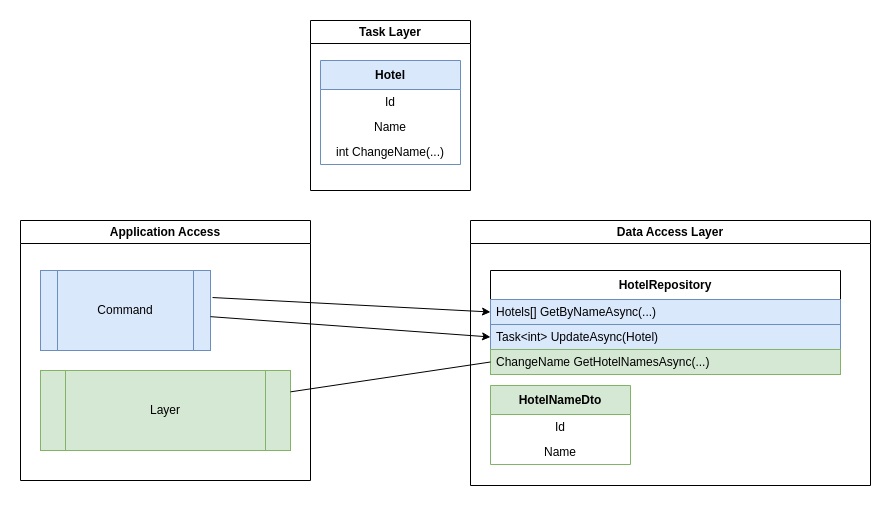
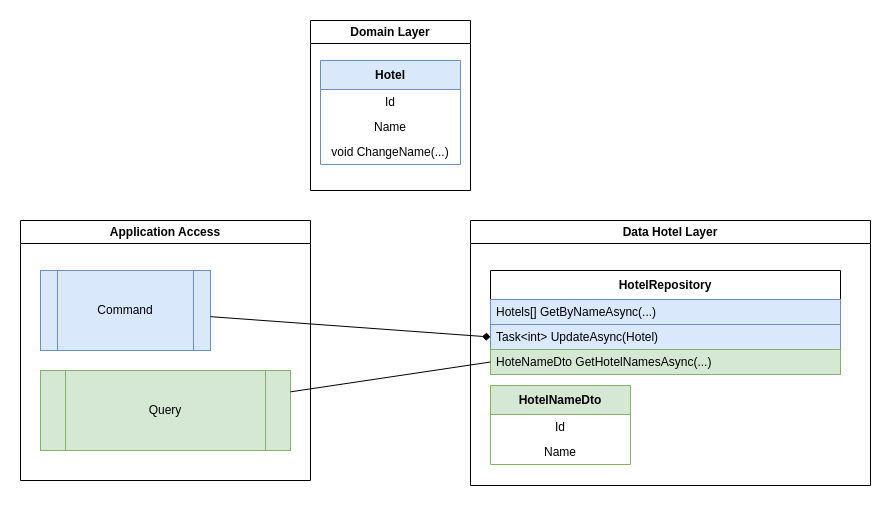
- <mxCell id="5" value="Task Layer" style="swimlane;whiteSpace=wrap;html=1;" vertex="1" parent="1"><mxGeometry x="310" y="20" width="160" height="170" as="geometry" /></mxCell>
+ <mxCell id="5" value="Domain Layer" style="swimlane;whiteSpace=wrap;html=1;" vertex="1" parent="1"><mxGeometry x="310" y="20" width="160" height="170" as="geometry" /></mxCell>
- <mxCell id="9" value="int ChangeName(...)" style="text;html=1;strokeColor=none;fillColor=none;align=center;verticalAlign=middle;spacingLeft=4;spacingRight=4;overflow=hidden;rotatable=0;points=[[0,0.5],[1,0.5]];portConstraint=eastwest;whiteSpace=wrap;" vertex="1" parent="6"><mxGeometry y="79" width="140" height="25" as="geometry" /></mxCell>
+ <mxCell id="9" value="void ChangeName(...)" style="text;html=1;strokeColor=none;fillColor=none;align=center;verticalAlign=middle;spacingLeft=4;spacingRight=4;overflow=hidden;rotatable=0;points=[[0,0.5],[1,0.5]];portConstraint=eastwest;whiteSpace=wrap;" vertex="1" parent="6"><mxGeometry y="79" width="140" height="25" as="geometry" /></mxCell>
- <mxCell id="10" value="Data Access Layer" style="swimlane;whiteSpace=wrap;html=1;" vertex="1" parent="1"><mxGeometry x="470" y="220" width="400" height="265" as="geometry" /></mxCell>
+ <mxCell id="10" value="Data Hotel Layer" style="swimlane;whiteSpace=wrap;html=1;" vertex="1" parent="1"><mxGeometry x="470" y="220" width="400" height="265" as="geometry" /></mxCell>
- <mxCell id="18" style="rounded=0;orthogonalLoop=1;jettySize=auto;html=1;entryX=0;entryY=0.5;entryDx=0;entryDy=0;exitX=1.012;exitY=0.338;exitDx=0;exitDy=0;exitPerimeter=0;" edge="1" parent="1" source="3" target="12"><mxGeometry relative="1" as="geometry" /></mxCell>
- <mxCell id="19" style="rounded=0;orthogonalLoop=1;jettySize=auto;html=1;entryX=0;entryY=0.5;entryDx=0;entryDy=0;" edge="1" parent="1" source="3" target="13"><mxGeometry relative="1" as="geometry" /></mxCell>
+ <mxCell id="19" style="rounded=0;orthogonalLoop=1;jettySize=auto;html=1;entryX=0;entryY=0.5;entryDx=0;entryDy=0;endArrow=diamond;" edge="1" parent="1" source="3" target="13"><mxGeometry relative="1" as="geometry" /></mxCell>
- <mxCell id="14" value="ChangeName GetHotelNamesAsync(...)" style="text;html=1;strokeColor=#82b366;fillColor=#d5e8d4;align=left;verticalAlign=middle;spacingLeft=4;spacingRight=4;overflow=hidden;rotatable=0;points=[[0,0.5],[1,0.5]];portConstraint=eastwest;whiteSpace=wrap;" vertex="1" parent="11"><mxGeometry y="79" width="350" height="25" as="geometry" /></mxCell>
+ <mxCell id="14" value="HoteNameDto GetHotelNamesAsync(...)" style="text;html=1;strokeColor=#82b366;fillColor=#d5e8d4;align=left;verticalAlign=middle;spacingLeft=4;spacingRight=4;overflow=hidden;rotatable=0;points=[[0,0.5],[1,0.5]];portConstraint=eastwest;whiteSpace=wrap;" vertex="1" parent="11"><mxGeometry y="79" width="350" height="25" as="geometry" /></mxCell>
- <mxCell id="4" value="Layer" style="shape=process;whiteSpace=wrap;html=1;backgroundOutline=1;fillColor=#d5e8d4;strokeColor=#82b366;" vertex="1" parent="2"><mxGeometry x="20" y="150" width="250" height="80" as="geometry" /></mxCell>
+ <mxCell id="4" value="Query" style="shape=process;whiteSpace=wrap;html=1;backgroundOutline=1;fillColor=#d5e8d4;strokeColor=#82b366;" vertex="1" parent="2"><mxGeometry x="20" y="150" width="250" height="80" as="geometry" /></mxCell>
